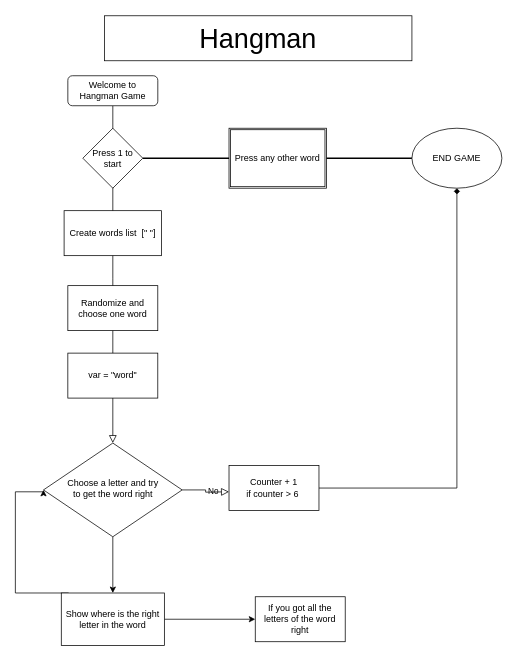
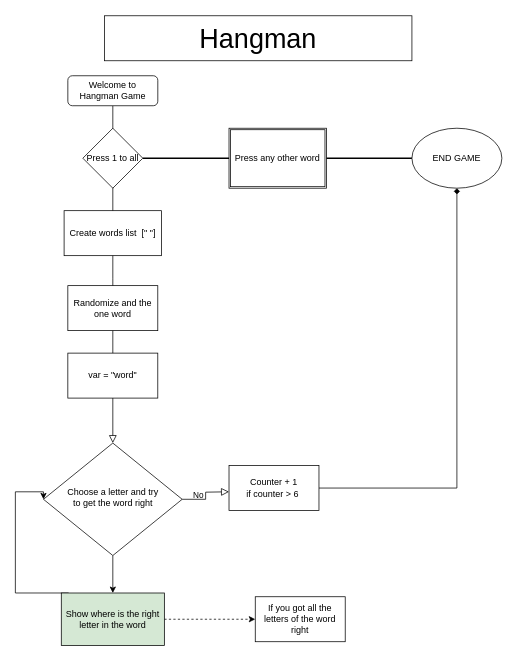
- <mxCell id="11" value="Press 1 to start" style="rhombus;whiteSpace=wrap;html=1;" vertex="1" parent="1"><mxGeometry x="110" y="170" width="80" height="80" as="geometry" /></mxCell>
+ <mxCell id="11" value="Press 1 to all" style="rhombus;whiteSpace=wrap;html=1;" vertex="1" parent="1"><mxGeometry x="110" y="170" width="80" height="80" as="geometry" /></mxCell>
- <mxCell id="9" value="Randomize and choose one word" style="rounded=0;whiteSpace=wrap;html=1;" vertex="1" parent="1"><mxGeometry x="90" y="380" width="120" height="60" as="geometry" /></mxCell>
+ <mxCell id="9" value="Randomize and the one word" style="rounded=0;whiteSpace=wrap;html=1;" vertex="1" parent="1"><mxGeometry x="90" y="380" width="120" height="60" as="geometry" /></mxCell>
- <mxCell id="6" value="Choose a letter and try &lt;br&gt;to get the word right" style="rhombus;whiteSpace=wrap;html=1;shadow=0;fontFamily=Helvetica;fontSize=12;align=center;strokeWidth=1;spacing=6;spacingTop=-4;" parent="1" vertex="1"><mxGeometry x="57.5" y="590" width="185" height="125" as="geometry" /></mxCell>
+ <mxCell id="6" value="Choose a letter and try &lt;br&gt;to get the word right" style="rhombus;whiteSpace=wrap;html=1;shadow=0;fontFamily=Helvetica;fontSize=12;align=center;strokeWidth=1;spacing=6;spacingTop=-4;" parent="1" vertex="1"><mxGeometry x="57.5" y="590" width="185" height="150" as="geometry" /></mxCell>
- <mxCell id="19" value="Show where is the right letter in the word" style="rounded=0;whiteSpace=wrap;html=1;" vertex="1" parent="1"><mxGeometry x="81.25" y="790" width="137.5" height="70" as="geometry" /></mxCell>
+ <mxCell id="19" value="Show where is the right letter in the word" style="rounded=0;whiteSpace=wrap;html=1;fillColor=#d5e8d4;" vertex="1" parent="1"><mxGeometry x="81.25" y="790" width="137.5" height="70" as="geometry" /></mxCell>
- <mxCell id="18" style="edgeStyle=orthogonalEdgeStyle;rounded=0;orthogonalLoop=1;jettySize=auto;html=1;" edge="1" parent="1" source="19" target="20"><mxGeometry relative="1" as="geometry"><mxPoint x="300" y="805" as="targetPoint" /></mxGeometry></mxCell>
+ <mxCell id="18" style="edgeStyle=orthogonalEdgeStyle;rounded=0;orthogonalLoop=1;jettySize=auto;html=1;dashed=1;" edge="1" parent="1" source="19" target="20"><mxGeometry relative="1" as="geometry"><mxPoint x="300" y="805" as="targetPoint" /></mxGeometry></mxCell>
